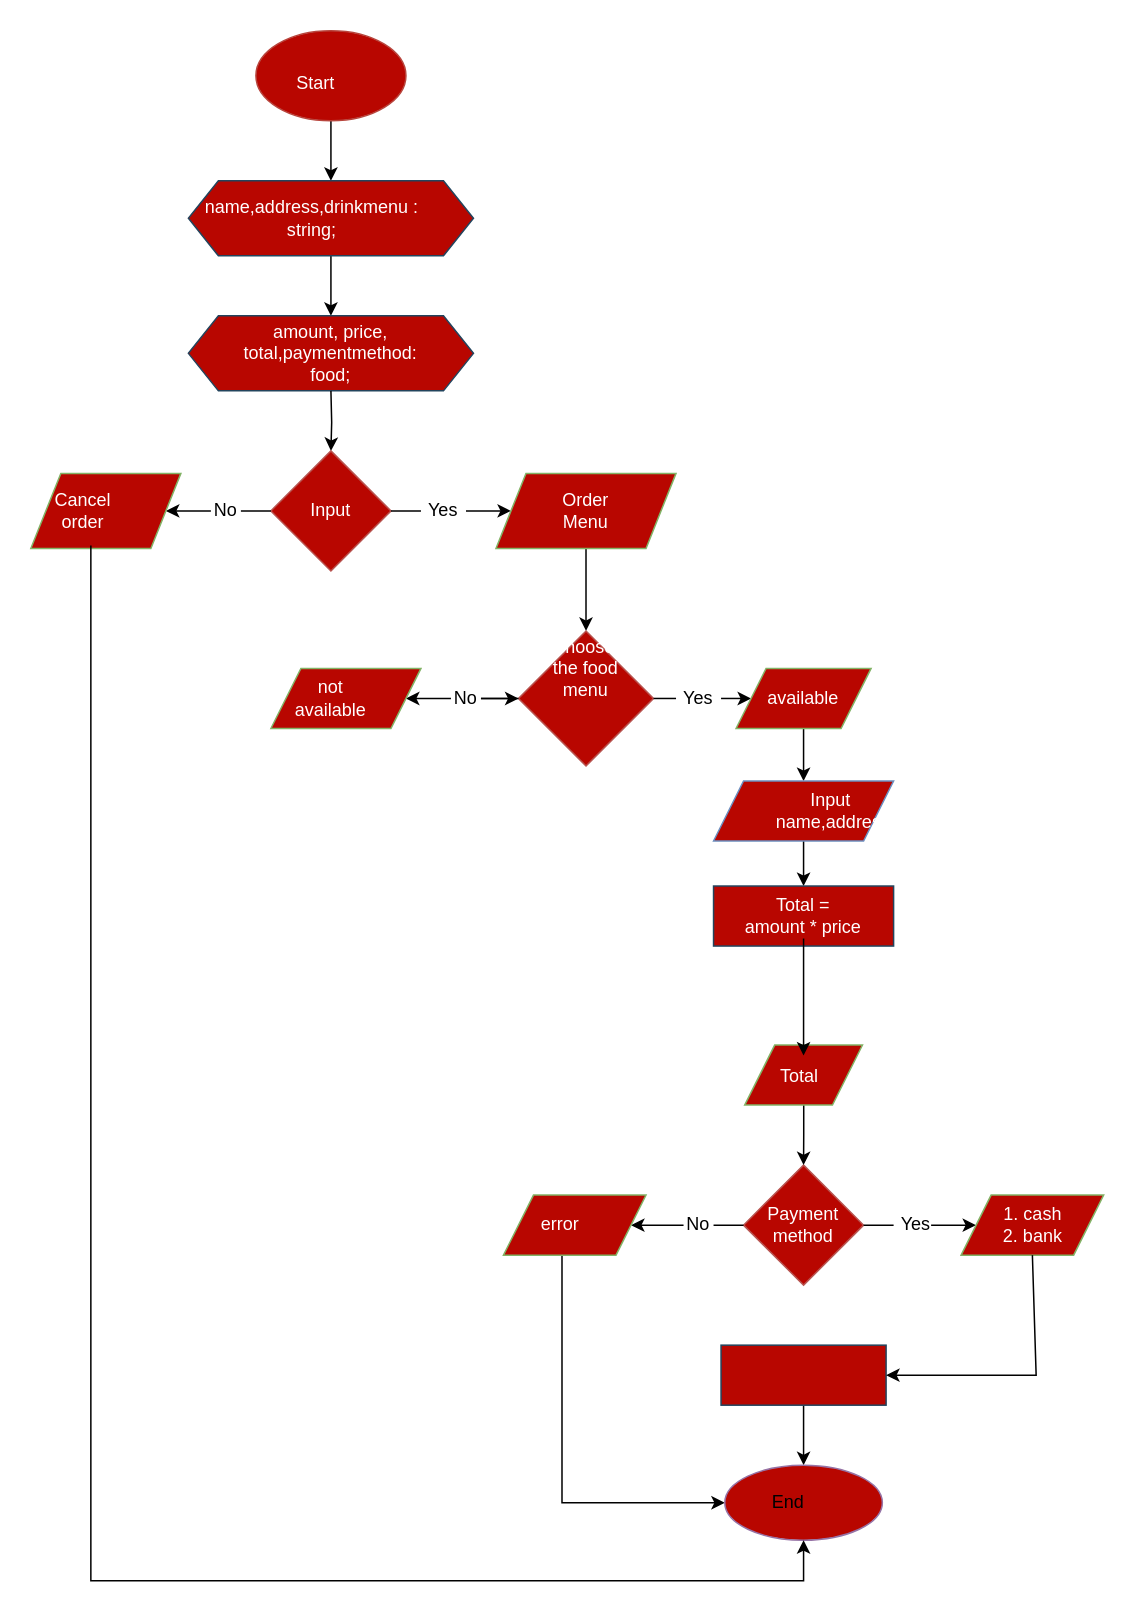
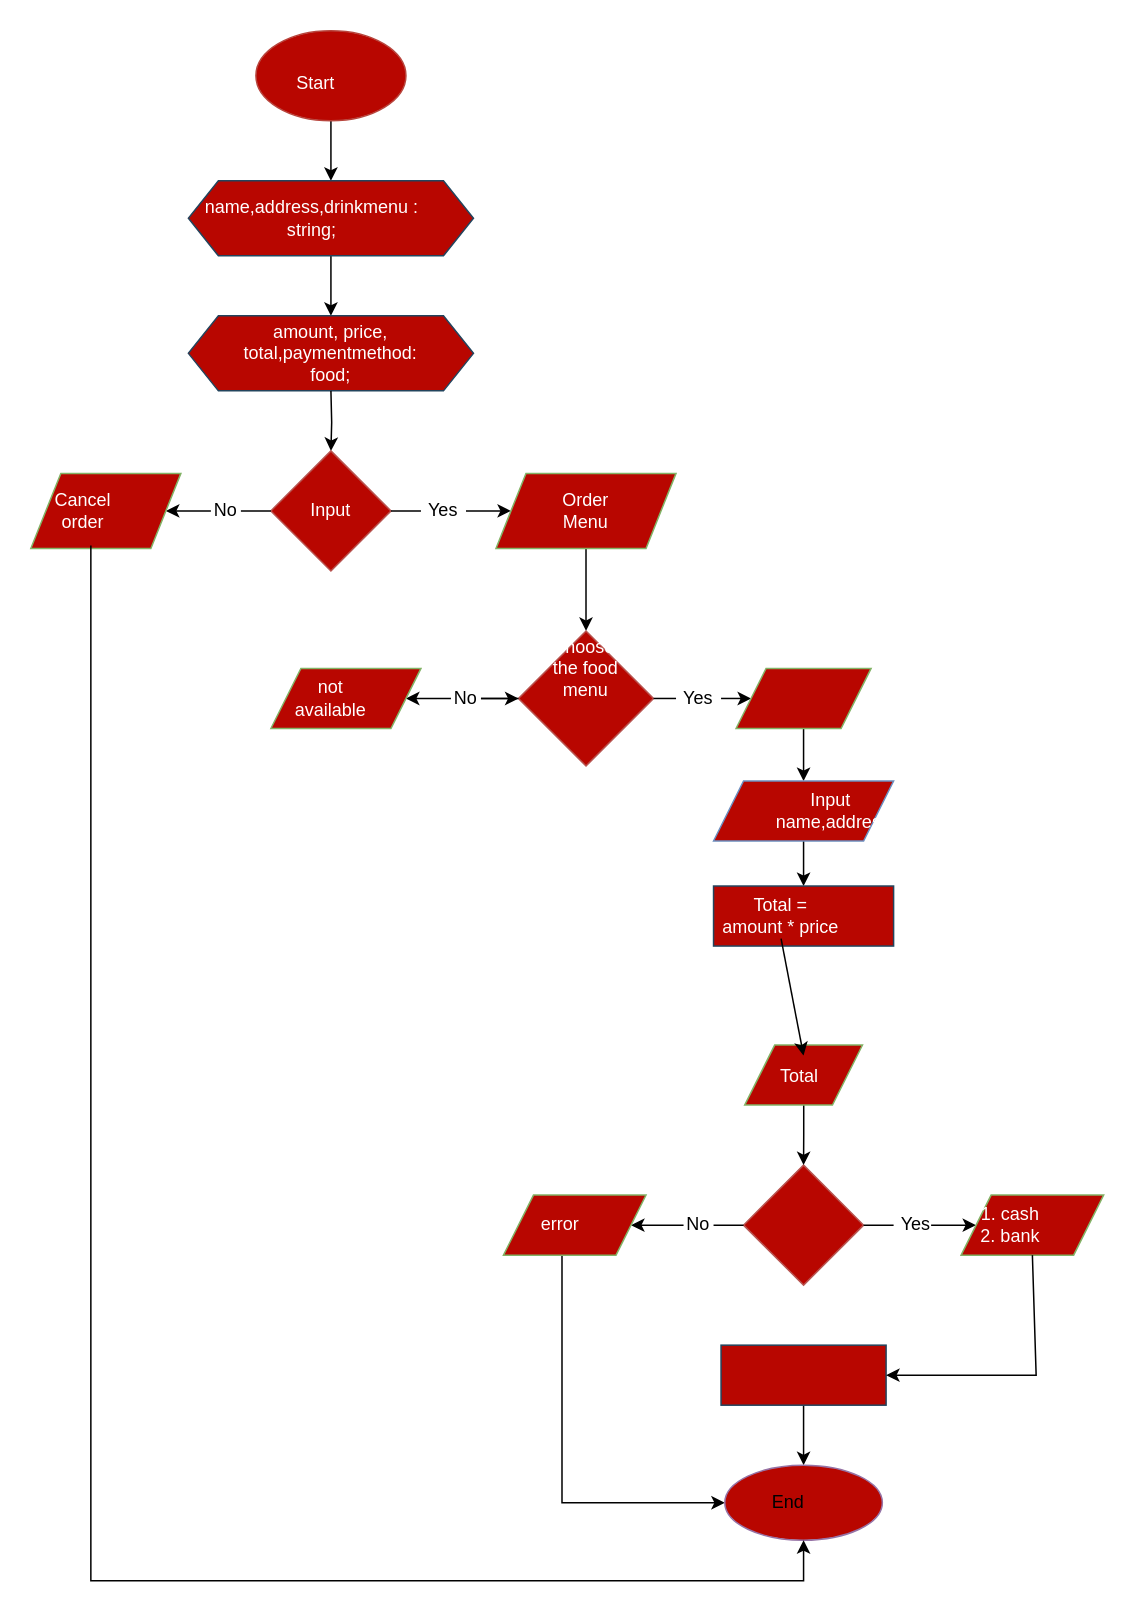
- <mxCell id="28" value="available" style="text;html=1;strokeColor=none;fillColor=none;align=center;verticalAlign=middle;whiteSpace=wrap;rounded=0;fontColor=#FFFFFF;" vertex="1" parent="1"><mxGeometry x="505" y="450" width="60" height="30" as="geometry" /></mxCell>
- <mxCell id="33" value="Total = amount * price" style="text;html=1;strokeColor=none;fillColor=none;align=center;verticalAlign=middle;whiteSpace=wrap;rounded=0;fontColor=#FFFFFF;" vertex="1" parent="1"><mxGeometry x="495" y="595" width="80" height="30" as="geometry" /></mxCell>
+ <mxCell id="33" value="Total = amount * price" style="text;html=1;strokeColor=none;fillColor=none;align=center;verticalAlign=middle;whiteSpace=wrap;rounded=0;fontColor=#FFFFFF;" vertex="1" parent="1"><mxGeometry x="480" y="595" width="80" height="30" as="geometry" /></mxCell>
- <mxCell id="37" value="Payment method" style="text;html=1;strokeColor=none;fillColor=none;align=center;verticalAlign=middle;whiteSpace=wrap;rounded=0;fontColor=#FFFFFF;" vertex="1" parent="1"><mxGeometry x="505" y="801" width="60" height="30" as="geometry" /></mxCell>
- <mxCell id="42" value="1. cash&lt;br&gt;2. bank" style="text;html=1;strokeColor=none;fillColor=none;align=center;verticalAlign=middle;whiteSpace=wrap;rounded=0;fontColor=#FFFFFF;" vertex="1" parent="1"><mxGeometry x="657.5" y="801" width="60" height="30" as="geometry" /></mxCell>
+ <mxCell id="42" value="1. cash&lt;br&gt;2. bank" style="text;html=1;strokeColor=none;fillColor=none;align=center;verticalAlign=middle;whiteSpace=wrap;rounded=0;fontColor=#FFFFFF;" vertex="1" parent="1"><mxGeometry x="642.5" y="801" width="60" height="30" as="geometry" /></mxCell>
